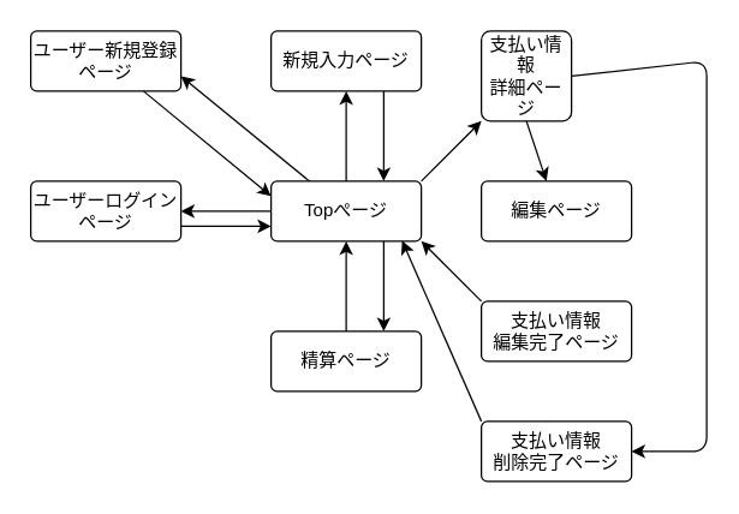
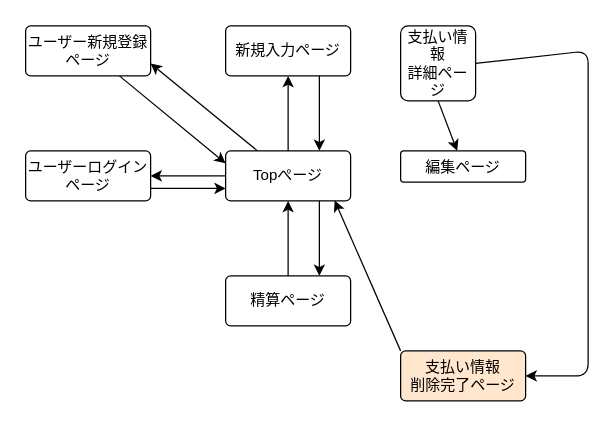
- <mxCell id="5" style="edgeStyle=none;html=1;exitX=1;exitY=0;exitDx=0;exitDy=0;" edge="1" parent="1" source="7" target="18"><mxGeometry relative="1" as="geometry"><mxPoint x="330" y="70" as="targetPoint" /></mxGeometry></mxCell>
- <mxCell id="19" value="編集ページ" style="rounded=1;arcSize=10;whiteSpace=wrap;html=1;align=center;" vertex="1" parent="1"><mxGeometry x="320.003" y="120" width="100" height="40" as="geometry" /></mxCell>
+ <mxCell id="19" value="編集ページ" style="rounded=1;arcSize=10;whiteSpace=wrap;html=1;align=center;" vertex="1" parent="1"><mxGeometry x="320.003" y="120" width="100" height="25" as="geometry" /></mxCell>
- <mxCell id="22" style="edgeStyle=none;html=1;exitX=0;exitY=0;exitDx=0;exitDy=0;entryX=1;entryY=1;entryDx=0;entryDy=0;" edge="1" parent="1" source="23" target="7"><mxGeometry relative="1" as="geometry" /></mxCell>
- <mxCell id="23" value="支払い情報&lt;br&gt;編集完了ページ" style="rounded=1;arcSize=10;whiteSpace=wrap;html=1;align=center;" vertex="1" parent="1"><mxGeometry x="320.003" y="200" width="100" height="40" as="geometry" /></mxCell>
- <mxCell id="21" value="支払い情報&lt;br&gt;削除完了ページ" style="rounded=1;arcSize=10;whiteSpace=wrap;html=1;align=center;" vertex="1" parent="1"><mxGeometry x="320" y="280" width="100" height="40" as="geometry" /></mxCell>
+ <mxCell id="21" value="支払い情報&lt;br&gt;削除完了ページ" style="rounded=1;arcSize=10;whiteSpace=wrap;html=1;align=center;fillColor=#ffe6cc;" vertex="1" parent="1"><mxGeometry x="320" y="280" width="100" height="40" as="geometry" /></mxCell>
